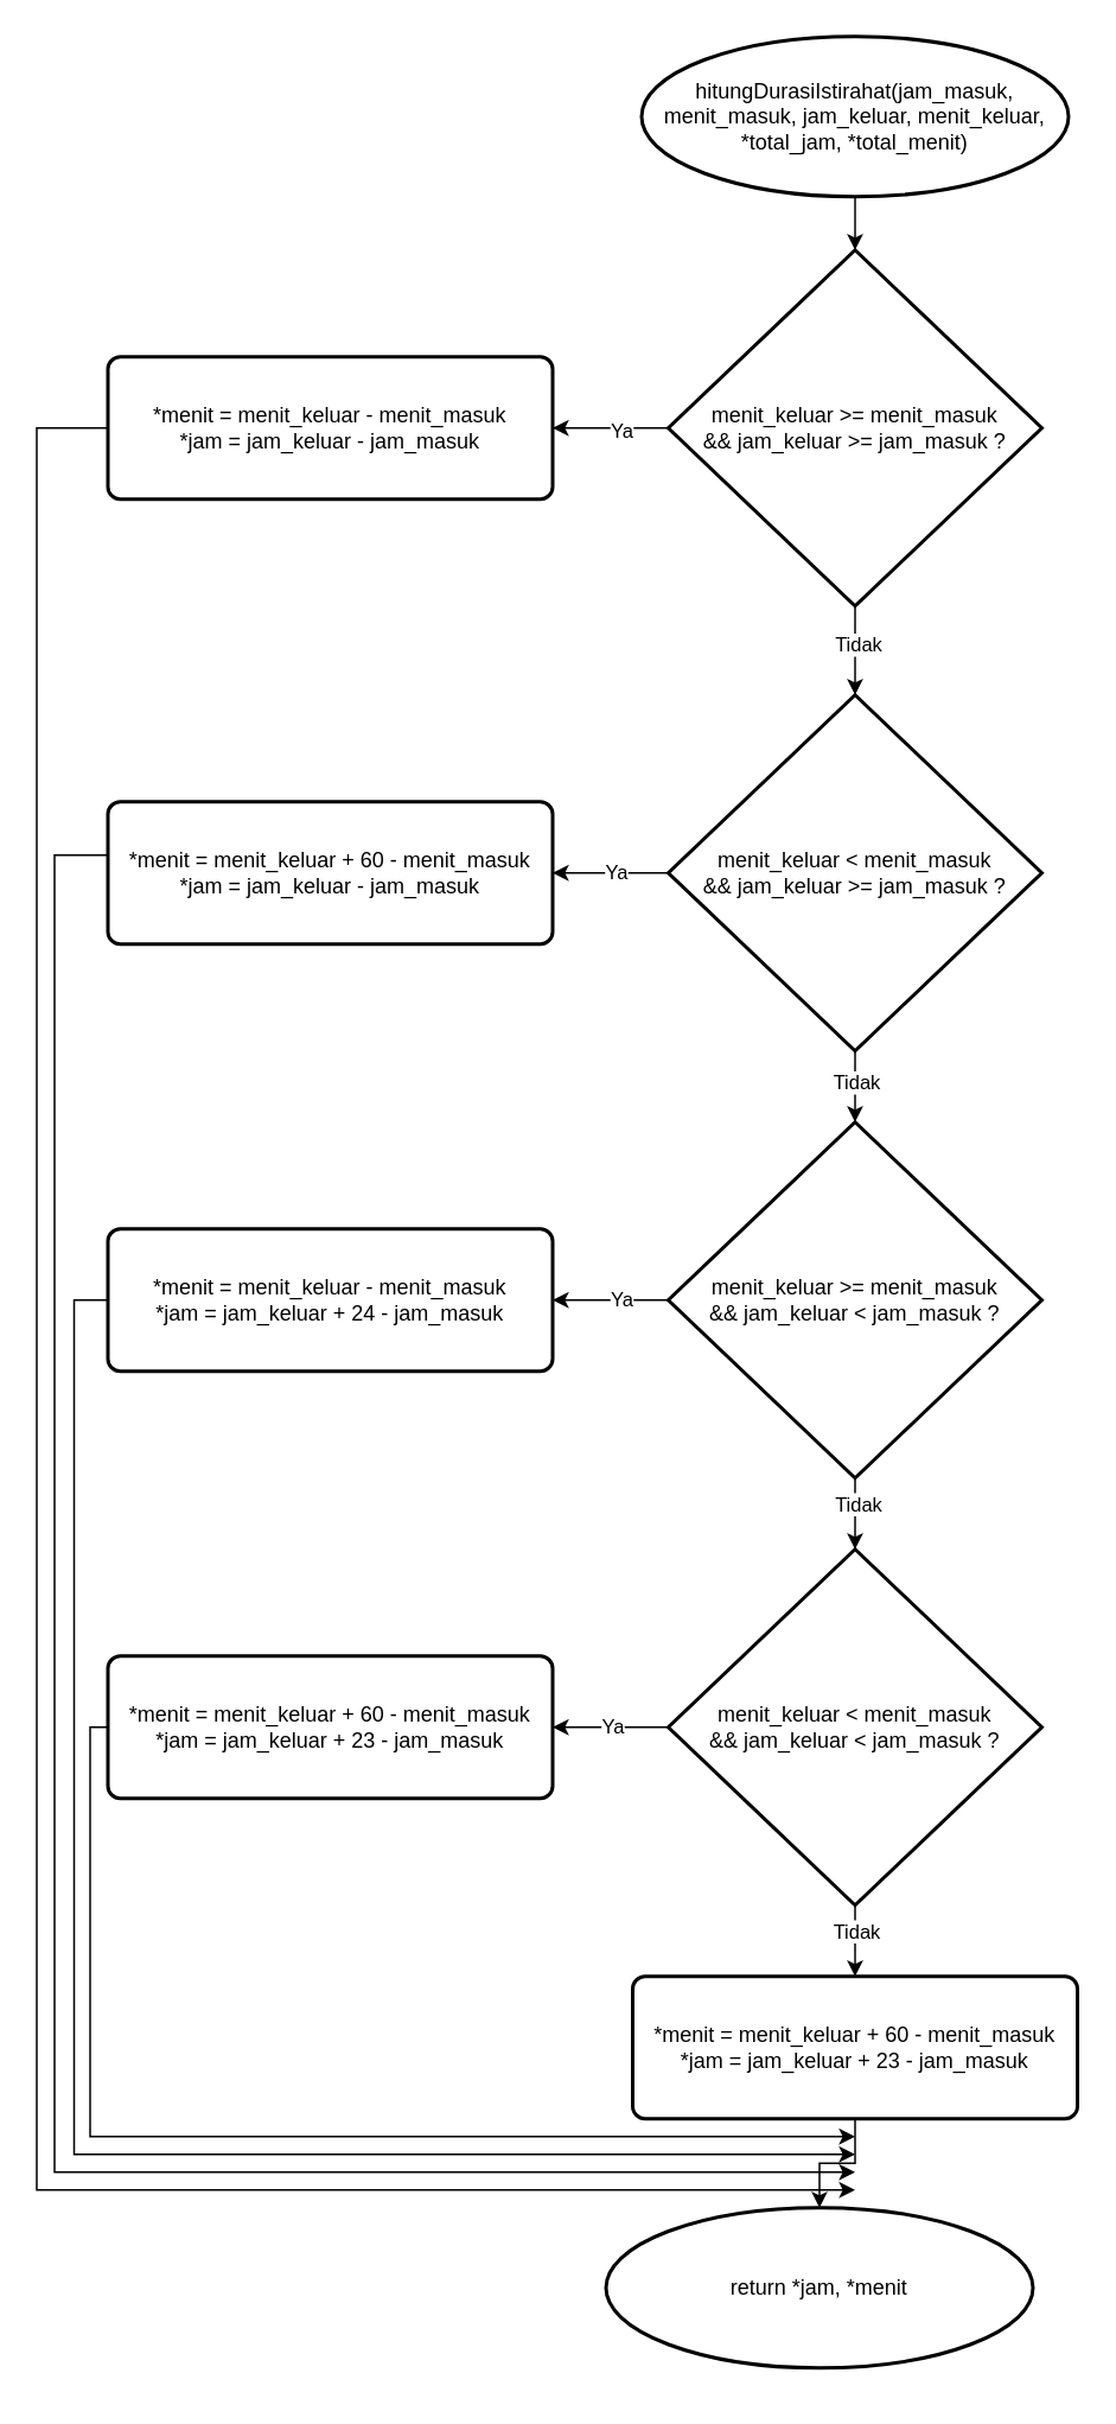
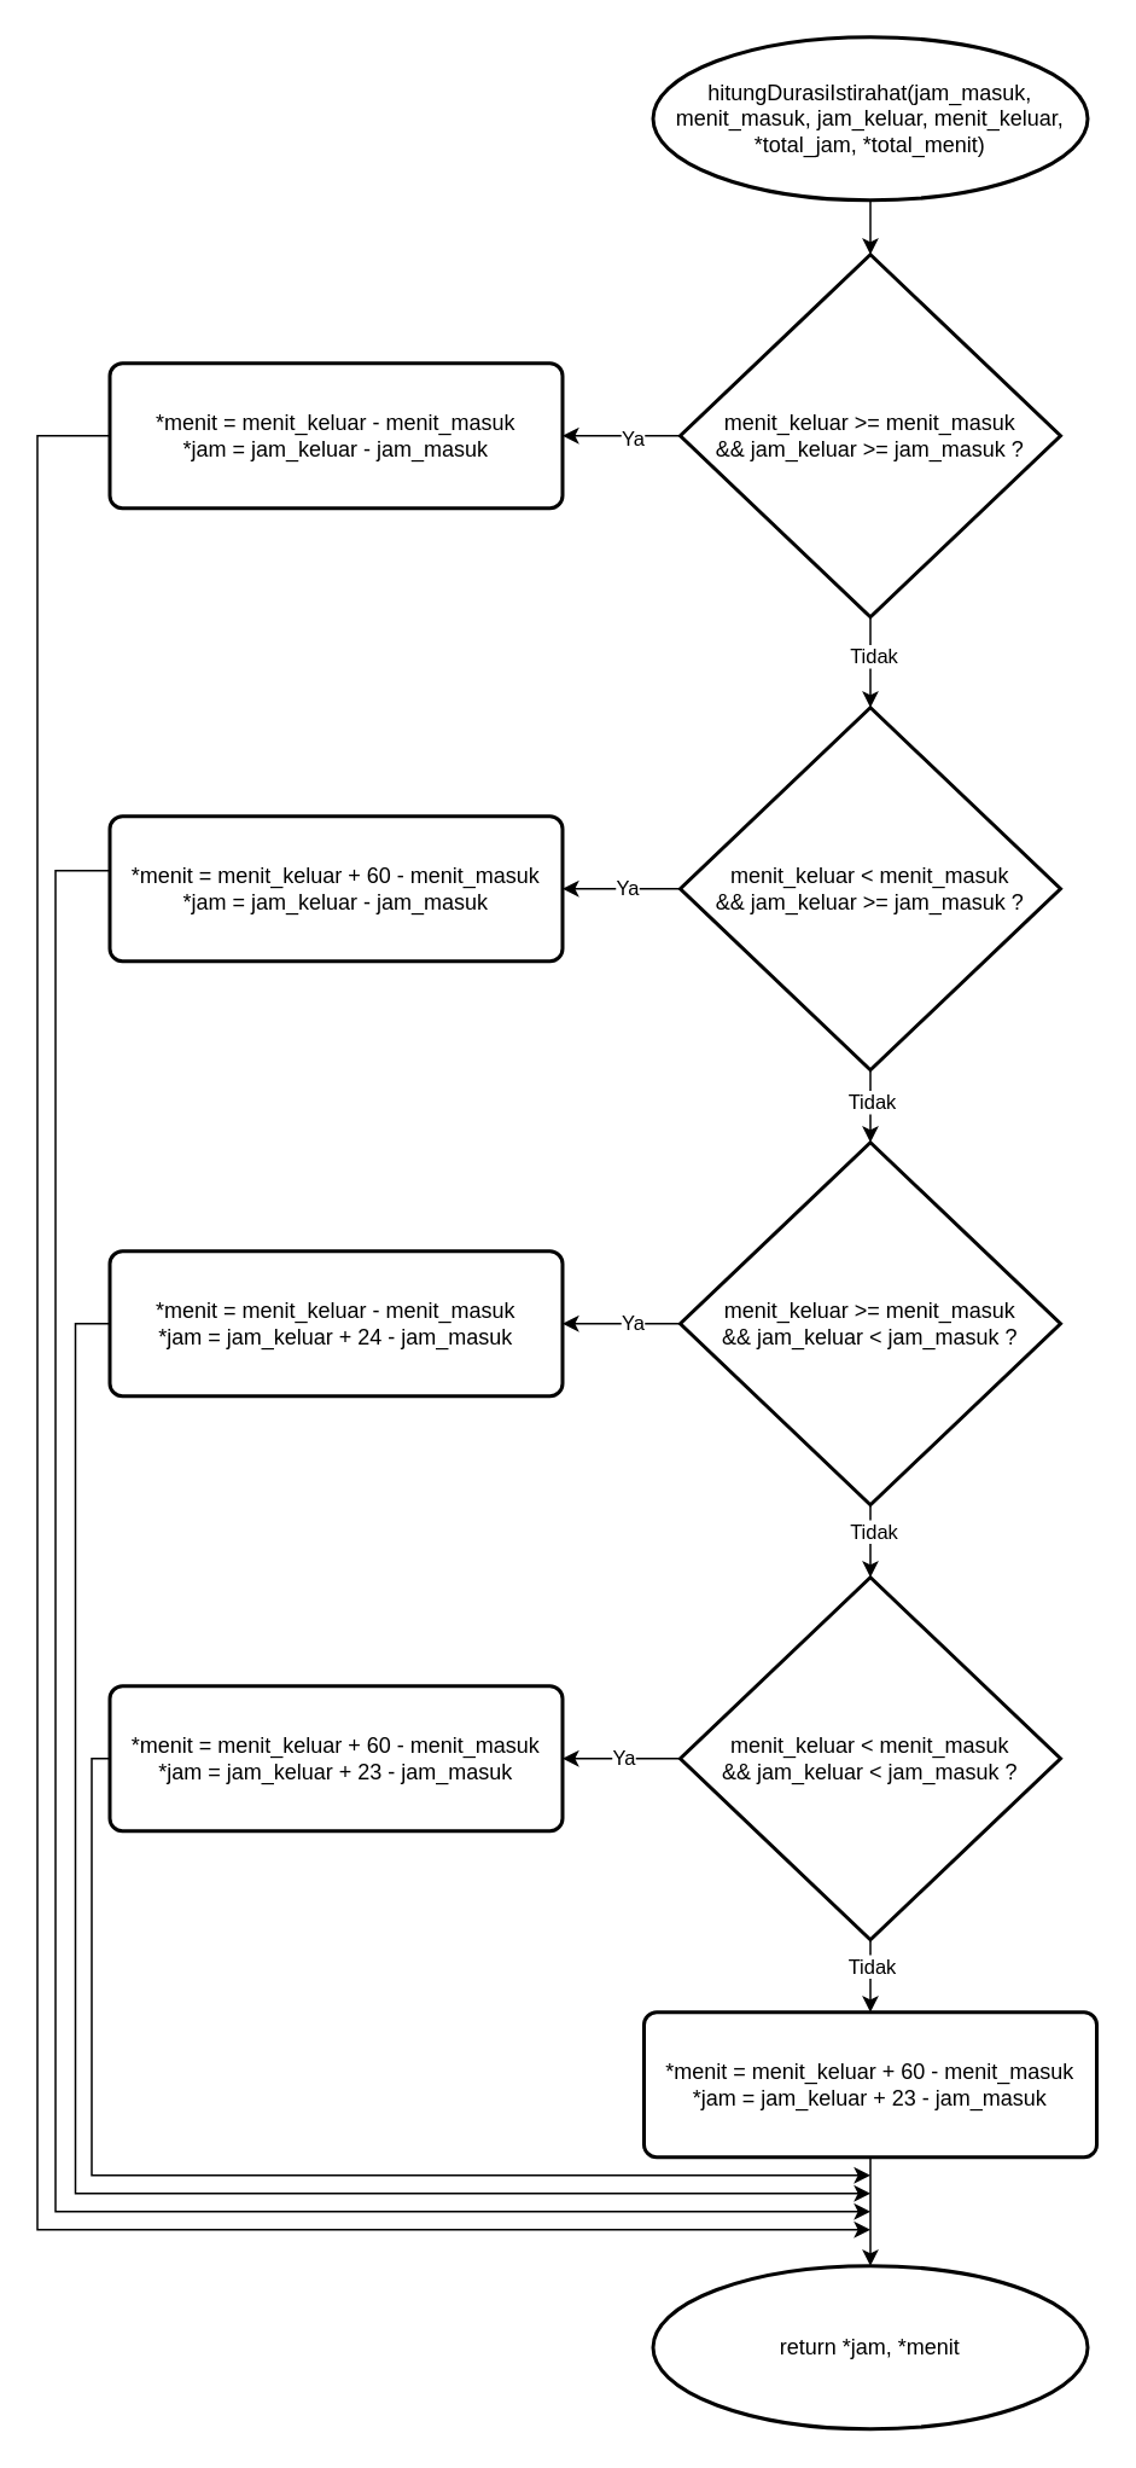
- <mxCell id="35" value="return *jam, *menit" style="strokeWidth=2;html=1;shape=mxgraph.flowchart.start_1;whiteSpace=wrap;" vertex="1" parent="1"><mxGeometry x="340" y="1240" width="240" height="90" as="geometry" /></mxCell>
+ <mxCell id="35" value="return *jam, *menit" style="strokeWidth=2;html=1;shape=mxgraph.flowchart.start_1;whiteSpace=wrap;" vertex="1" parent="1"><mxGeometry x="360" y="1250" width="240" height="90" as="geometry" /></mxCell>
